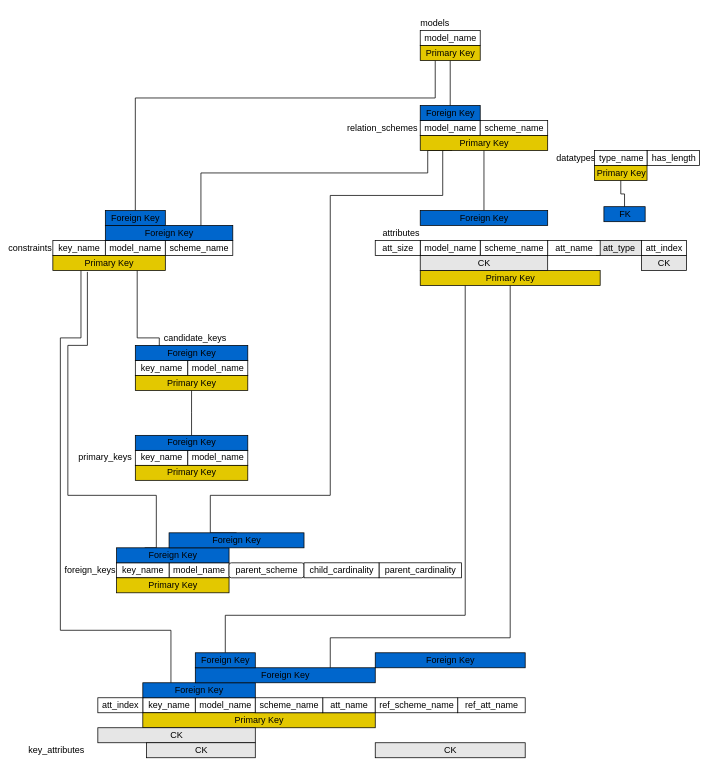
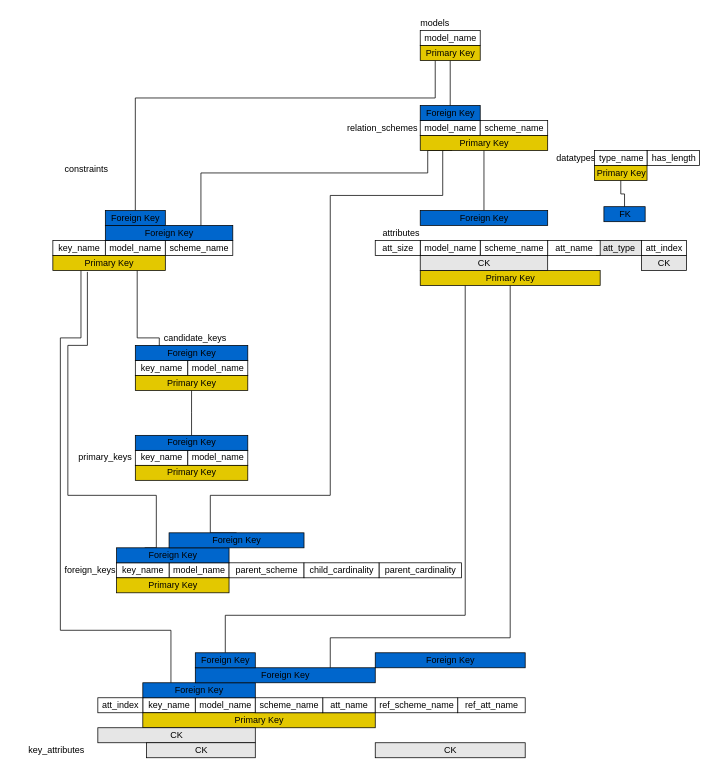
- <mxCell id="31" value="constraints" style="text;html=1;strokeColor=none;fillColor=none;align=center;verticalAlign=middle;whiteSpace=wrap;rounded=0;" parent="1" vertex="1"><mxGeometry x="20" y="320" width="40" height="20" as="geometry" /></mxCell>
+ <mxCell id="31" value="constraints" style="text;html=1;strokeColor=none;fillColor=none;align=center;verticalAlign=middle;whiteSpace=wrap;rounded=0;" parent="1" vertex="1"><mxGeometry x="95" y="215" width="40" height="20" as="geometry" /></mxCell>
- <mxCell id="50" value="parent_scheme" style="html=1;align=center;imageAspect=1;autosize=1;rounded=1;" parent="1" vertex="1"><mxGeometry x="305" y="750" width="100" height="20" as="geometry" /></mxCell>
+ <mxCell id="50" value="parent_scheme" style="html=1;align=center;imageAspect=1;autosize=1;" parent="1" vertex="1"><mxGeometry x="305" y="750" width="100" height="20" as="geometry" /></mxCell>
